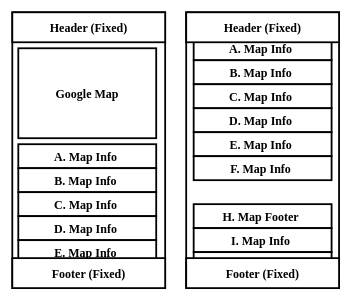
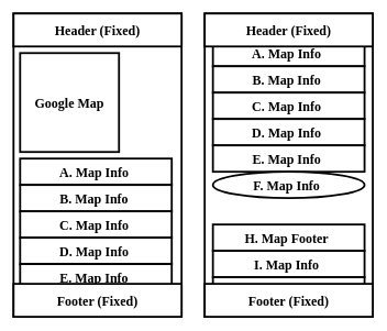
- <mxCell id="3" value="&lt;span style=&quot;font-size: 20px&quot;&gt;Google Map&lt;/span&gt;" style="rounded=0;whiteSpace=wrap;html=1;fontFamily=微軟正黑體;fontSize=24;fontStyle=1;strokeWidth=3;shadow=0;glass=0;comic=0;" parent="1" vertex="1"><mxGeometry x="30" y="80" width="230" height="150" as="geometry" /></mxCell>
+ <mxCell id="3" value="&lt;span style=&quot;font-size: 20px&quot;&gt;Google Map&lt;/span&gt;" style="rounded=0;whiteSpace=wrap;html=1;fontFamily=微軟正黑體;fontSize=24;fontStyle=1;strokeWidth=3;shadow=0;glass=0;comic=0;" parent="1" vertex="1"><mxGeometry x="30" y="80" width="150" height="150" as="geometry" /></mxCell>
- <mxCell id="18" value="&lt;span style=&quot;font-size: 20px&quot;&gt;F. Map Info&amp;nbsp;&lt;/span&gt;" style="rounded=0;whiteSpace=wrap;html=1;fontFamily=微軟正黑體;fontSize=24;fontStyle=1;strokeWidth=3;shadow=0;glass=0;comic=0;align=center;" vertex="1" parent="1"><mxGeometry x="322.47" y="260" width="230" height="40" as="geometry" /></mxCell>
+ <mxCell id="18" value="&lt;span style=&quot;font-size: 20px&quot;&gt;F. Map Info&amp;nbsp;&lt;/span&gt;" style="ellipse;whiteSpace=wrap;html=1;fontFamily=微軟正黑體;fontSize=24;fontStyle=1;strokeWidth=3;shadow=0;glass=0;comic=0;align=center;" vertex="1" parent="1"><mxGeometry x="322.47" y="260" width="230" height="40" as="geometry" /></mxCell>
